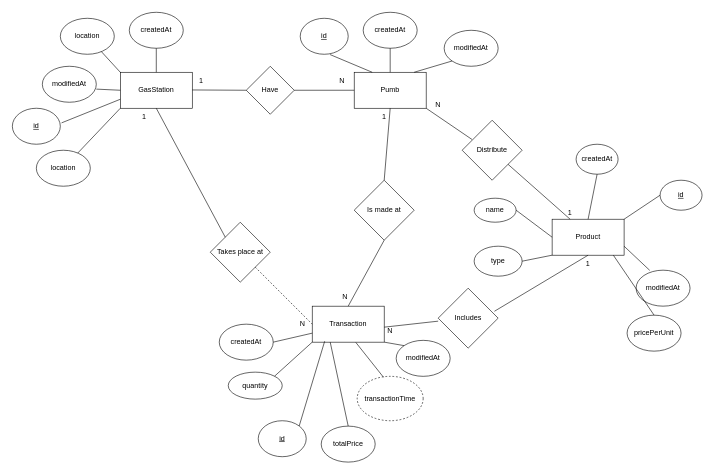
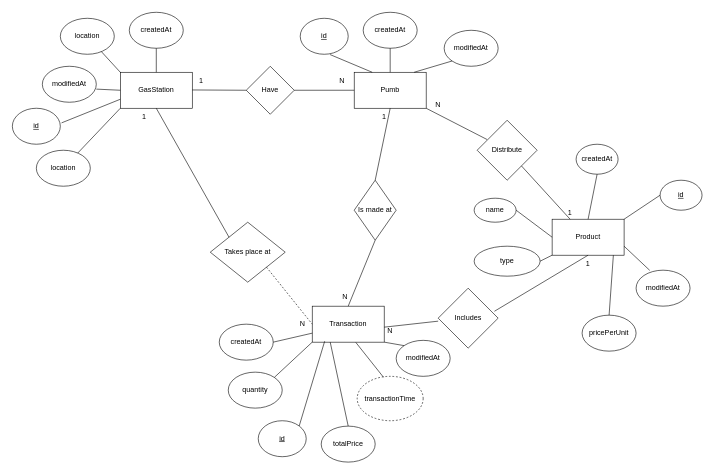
- <mxCell id="20" value="Distribute" style="rhombus;whiteSpace=wrap;html=1;" vertex="1" parent="1"><mxGeometry x="770" y="200" width="100" height="100" as="geometry" /></mxCell>
+ <mxCell id="20" value="Distribute" style="rhombus;whiteSpace=wrap;html=1;" vertex="1" parent="1"><mxGeometry x="795" y="200" width="100" height="100" as="geometry" /></mxCell>
- <mxCell id="23" value="Is made at" style="rhombus;whiteSpace=wrap;html=1;" vertex="1" parent="1"><mxGeometry x="590" y="300" width="100" height="100" as="geometry" /></mxCell>
+ <mxCell id="23" value="Is made at" style="rhombus;whiteSpace=wrap;html=1;" vertex="1" parent="1"><mxGeometry x="590" y="300" width="70" height="100" as="geometry" /></mxCell>
- <mxCell id="25" value="Takes place at" style="rhombus;whiteSpace=wrap;html=1;" vertex="1" parent="1"><mxGeometry x="350" y="370" width="100" height="100" as="geometry" /></mxCell>
+ <mxCell id="25" value="Takes place at" style="rhombus;whiteSpace=wrap;html=1;" vertex="1" parent="1"><mxGeometry x="350" y="370" width="125" height="100" as="geometry" /></mxCell>
- <mxCell id="43" value="type" style="ellipse;whiteSpace=wrap;html=1;" vertex="1" parent="1"><mxGeometry x="790" y="410" width="80" height="50" as="geometry" /></mxCell>
+ <mxCell id="43" value="type" style="ellipse;whiteSpace=wrap;html=1;" vertex="1" parent="1"><mxGeometry x="790" y="410" width="110" height="50" as="geometry" /></mxCell>
- <mxCell id="44" value="pricePerUnit" style="ellipse;whiteSpace=wrap;html=1;" vertex="1" parent="1"><mxGeometry x="1045" y="525" width="90" height="60" as="geometry" /></mxCell>
+ <mxCell id="44" value="pricePerUnit" style="ellipse;whiteSpace=wrap;html=1;" vertex="1" parent="1"><mxGeometry x="970" y="525" width="90" height="60" as="geometry" /></mxCell>
- <mxCell id="59" value="quantity" style="ellipse;whiteSpace=wrap;html=1;" vertex="1" parent="1"><mxGeometry x="380" y="620" width="90" height="45" as="geometry" /></mxCell>
+ <mxCell id="59" value="quantity" style="ellipse;whiteSpace=wrap;html=1;" vertex="1" parent="1"><mxGeometry x="380" y="620" width="90" height="60" as="geometry" /></mxCell>
